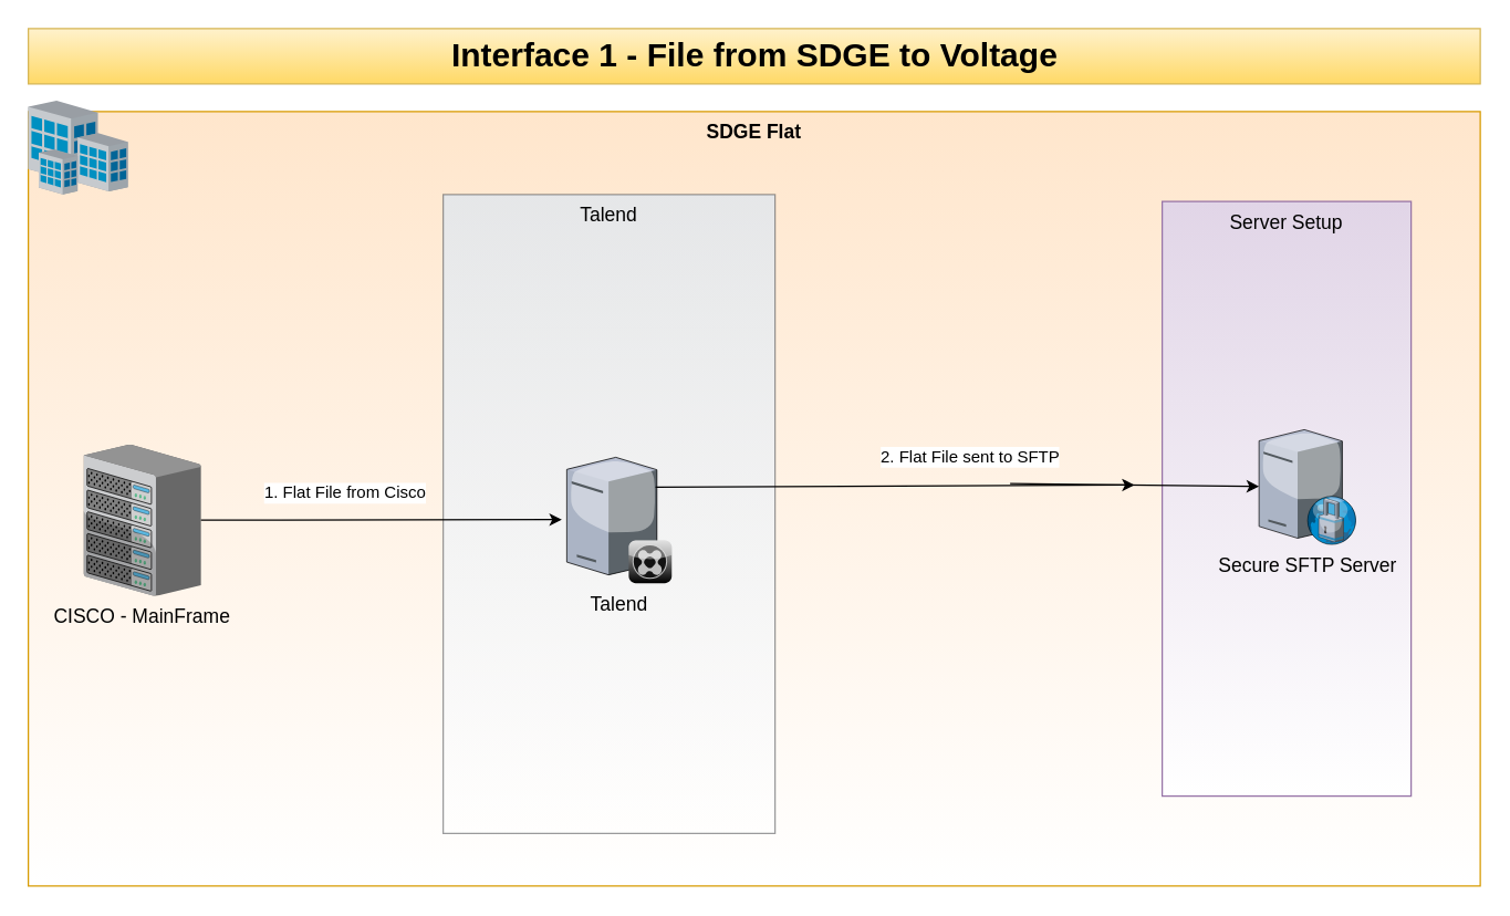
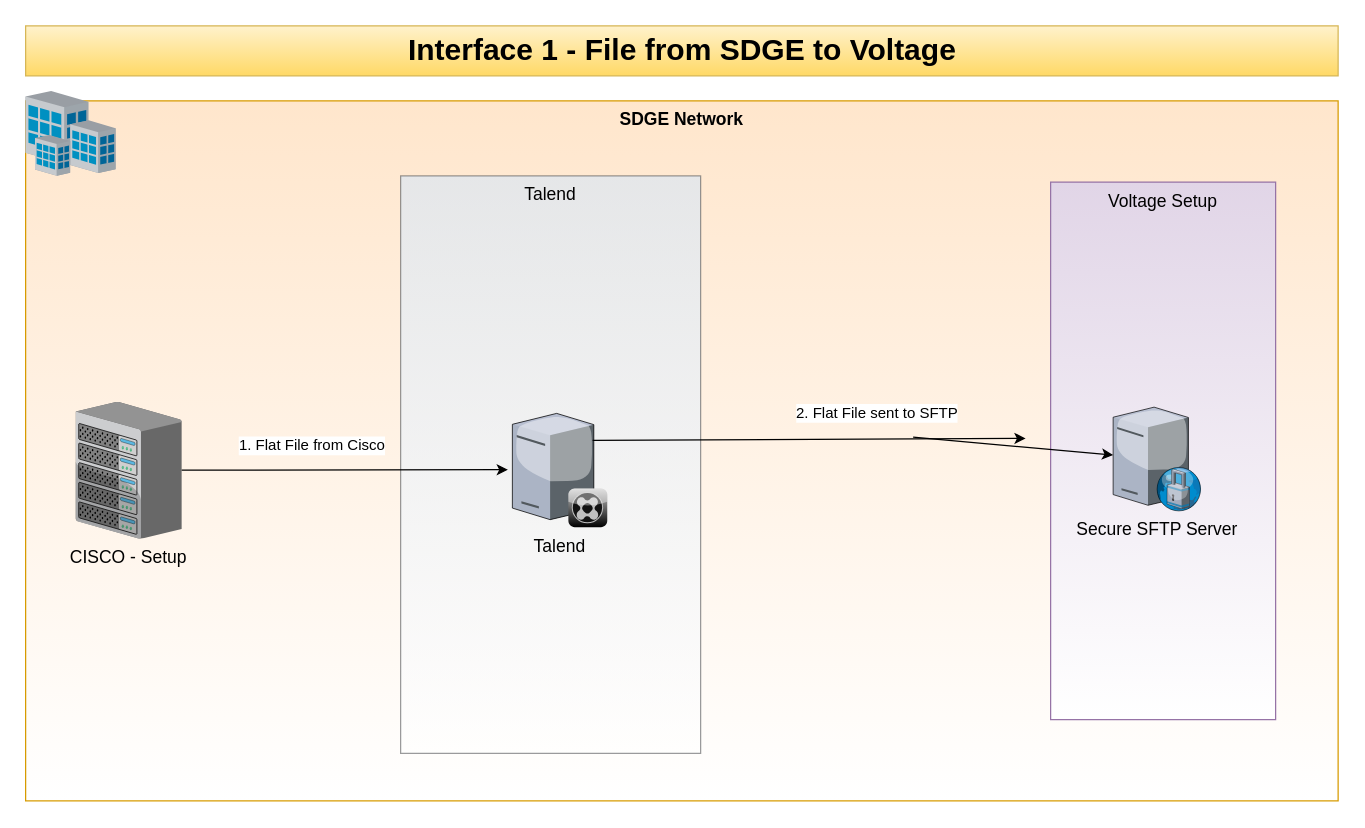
- <mxCell id="2" value="&lt;b&gt;SDGE Flat&lt;/b&gt;" style="whiteSpace=wrap;html=1;fillColor=#ffe6cc;fontSize=14;strokeColor=#d79b00;verticalAlign=top;gradientColor=#ffffff;" parent="1" vertex="1"><mxGeometry x="20" y="80" width="1050" height="560" as="geometry" /></mxCell>
+ <mxCell id="2" value="&lt;b&gt;SDGE Network&lt;/b&gt;" style="whiteSpace=wrap;html=1;fillColor=#ffe6cc;fontSize=14;strokeColor=#d79b00;verticalAlign=top;gradientColor=#ffffff;" parent="1" vertex="1"><mxGeometry x="20" y="80" width="1050" height="560" as="geometry" /></mxCell>
- <mxCell id="4" value="Server Setup" style="whiteSpace=wrap;html=1;fillColor=#e1d5e7;fontSize=14;strokeColor=#9673a6;verticalAlign=top;gradientColor=#ffffff;" parent="1" vertex="1"><mxGeometry x="840" y="145" width="180" height="430" as="geometry" /></mxCell>
+ <mxCell id="4" value="Voltage Setup" style="whiteSpace=wrap;html=1;fillColor=#e1d5e7;fontSize=14;strokeColor=#9673a6;verticalAlign=top;gradientColor=#ffffff;" parent="1" vertex="1"><mxGeometry x="840" y="145" width="180" height="430" as="geometry" /></mxCell>
- <mxCell id="7" value="Secure SFTP Server" style="verticalLabelPosition=bottom;aspect=fixed;html=1;verticalAlign=top;strokeColor=none;shape=mxgraph.citrix.proxy_server;fillColor=#66B2FF;gradientColor=#0066CC;fontSize=14;" parent="1" vertex="1"><mxGeometry x="910" y="310" width="70.55" height="83" as="geometry" /></mxCell>
+ <mxCell id="7" value="Secure SFTP Server" style="verticalLabelPosition=bottom;aspect=fixed;html=1;verticalAlign=top;strokeColor=none;shape=mxgraph.citrix.proxy_server;fillColor=#66B2FF;gradientColor=#0066CC;fontSize=14;" parent="1" vertex="1"><mxGeometry x="890" y="325" width="70.55" height="83" as="geometry" /></mxCell>
- <mxCell id="6" value="CISCO - MainFrame" style="verticalLabelPosition=bottom;aspect=fixed;html=1;verticalAlign=top;strokeColor=none;shape=mxgraph.citrix.chassis;fillColor=#66B2FF;gradientColor=#0066CC;fontSize=14;" parent="1" vertex="1"><mxGeometry x="60" y="320.75" width="84.83" height="109.5" as="geometry" /></mxCell>
+ <mxCell id="6" value="CISCO - Setup" style="verticalLabelPosition=bottom;aspect=fixed;html=1;verticalAlign=top;strokeColor=none;shape=mxgraph.citrix.chassis;fillColor=#66B2FF;gradientColor=#0066CC;fontSize=14;" parent="1" vertex="1"><mxGeometry x="60" y="320.75" width="84.83" height="109.5" as="geometry" /></mxCell>
